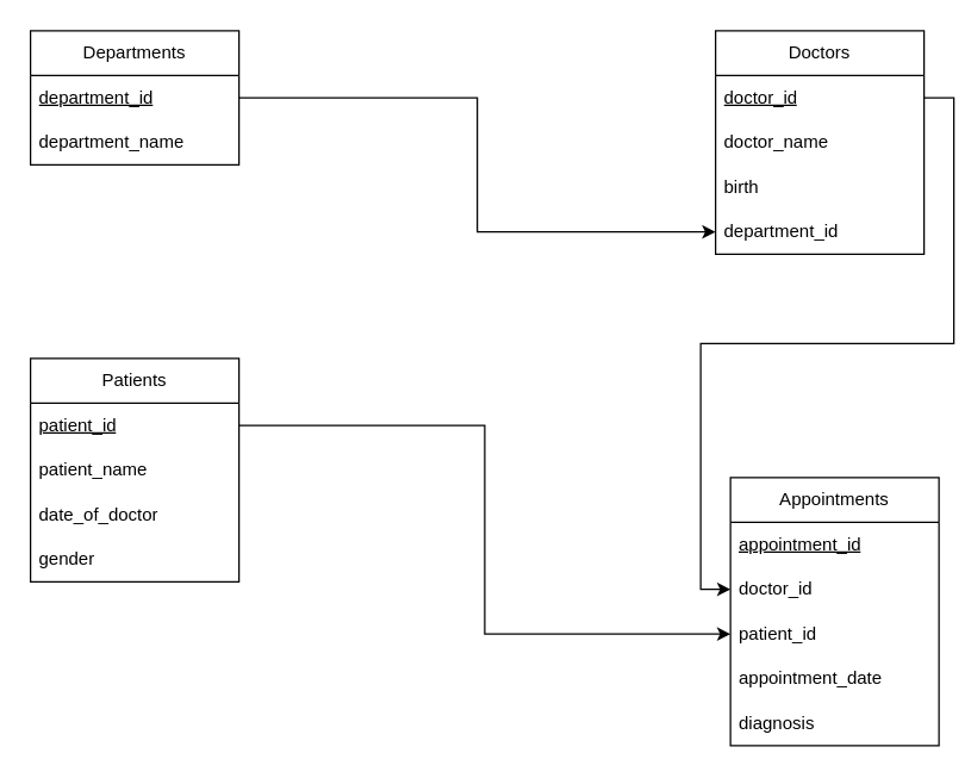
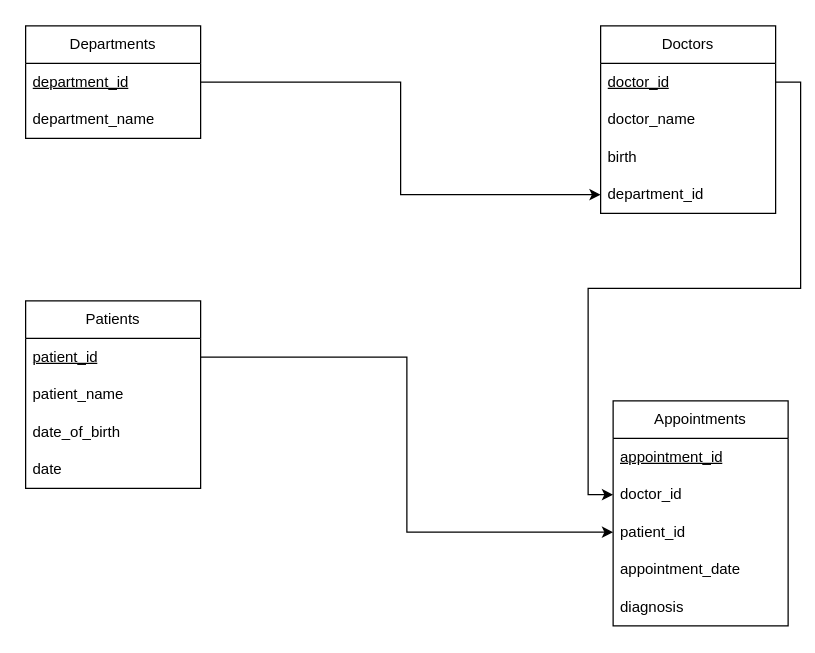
- <mxCell id="13" value="date_of_doctor " style="text;strokeColor=none;fillColor=none;align=left;verticalAlign=middle;spacingLeft=4;spacingRight=4;overflow=hidden;points=[[0,0.5],[1,0.5]];portConstraint=eastwest;rotatable=0;whiteSpace=wrap;html=1;" vertex="1" parent="10"><mxGeometry y="90" width="140" height="30" as="geometry" /></mxCell>
+ <mxCell id="13" value="date_of_birth " style="text;strokeColor=none;fillColor=none;align=left;verticalAlign=middle;spacingLeft=4;spacingRight=4;overflow=hidden;points=[[0,0.5],[1,0.5]];portConstraint=eastwest;rotatable=0;whiteSpace=wrap;html=1;" vertex="1" parent="10"><mxGeometry y="90" width="140" height="30" as="geometry" /></mxCell>
- <mxCell id="14" value="gender&amp;nbsp;" style="text;strokeColor=none;fillColor=none;align=left;verticalAlign=middle;spacingLeft=4;spacingRight=4;overflow=hidden;points=[[0,0.5],[1,0.5]];portConstraint=eastwest;rotatable=0;whiteSpace=wrap;html=1;" vertex="1" parent="10"><mxGeometry y="120" width="140" height="30" as="geometry" /></mxCell>
+ <mxCell id="14" value="date&amp;nbsp;" style="text;strokeColor=none;fillColor=none;align=left;verticalAlign=middle;spacingLeft=4;spacingRight=4;overflow=hidden;points=[[0,0.5],[1,0.5]];portConstraint=eastwest;rotatable=0;whiteSpace=wrap;html=1;" vertex="1" parent="10"><mxGeometry y="120" width="140" height="30" as="geometry" /></mxCell>
